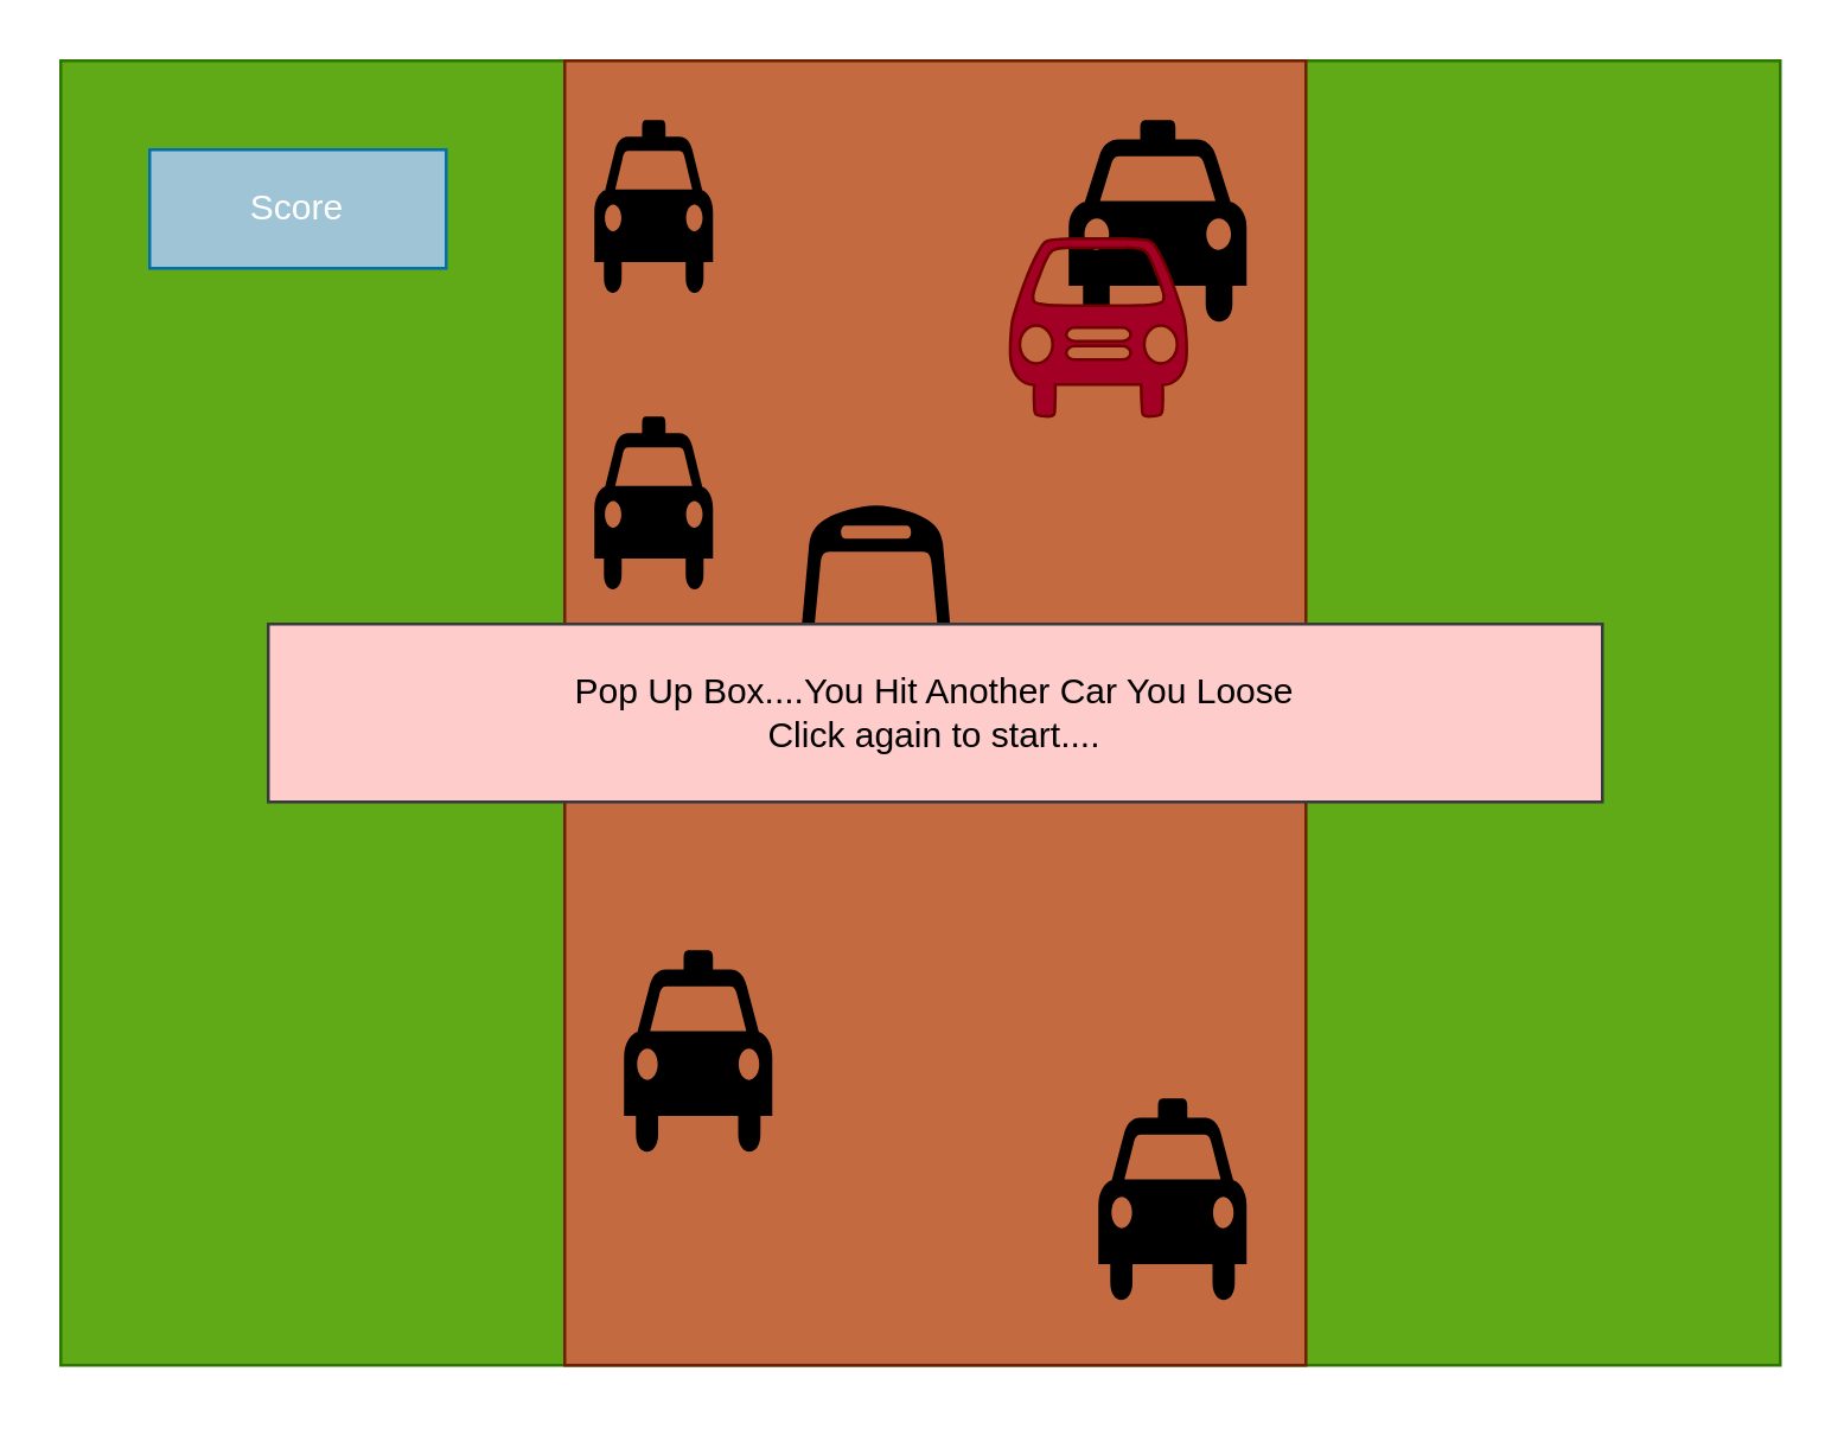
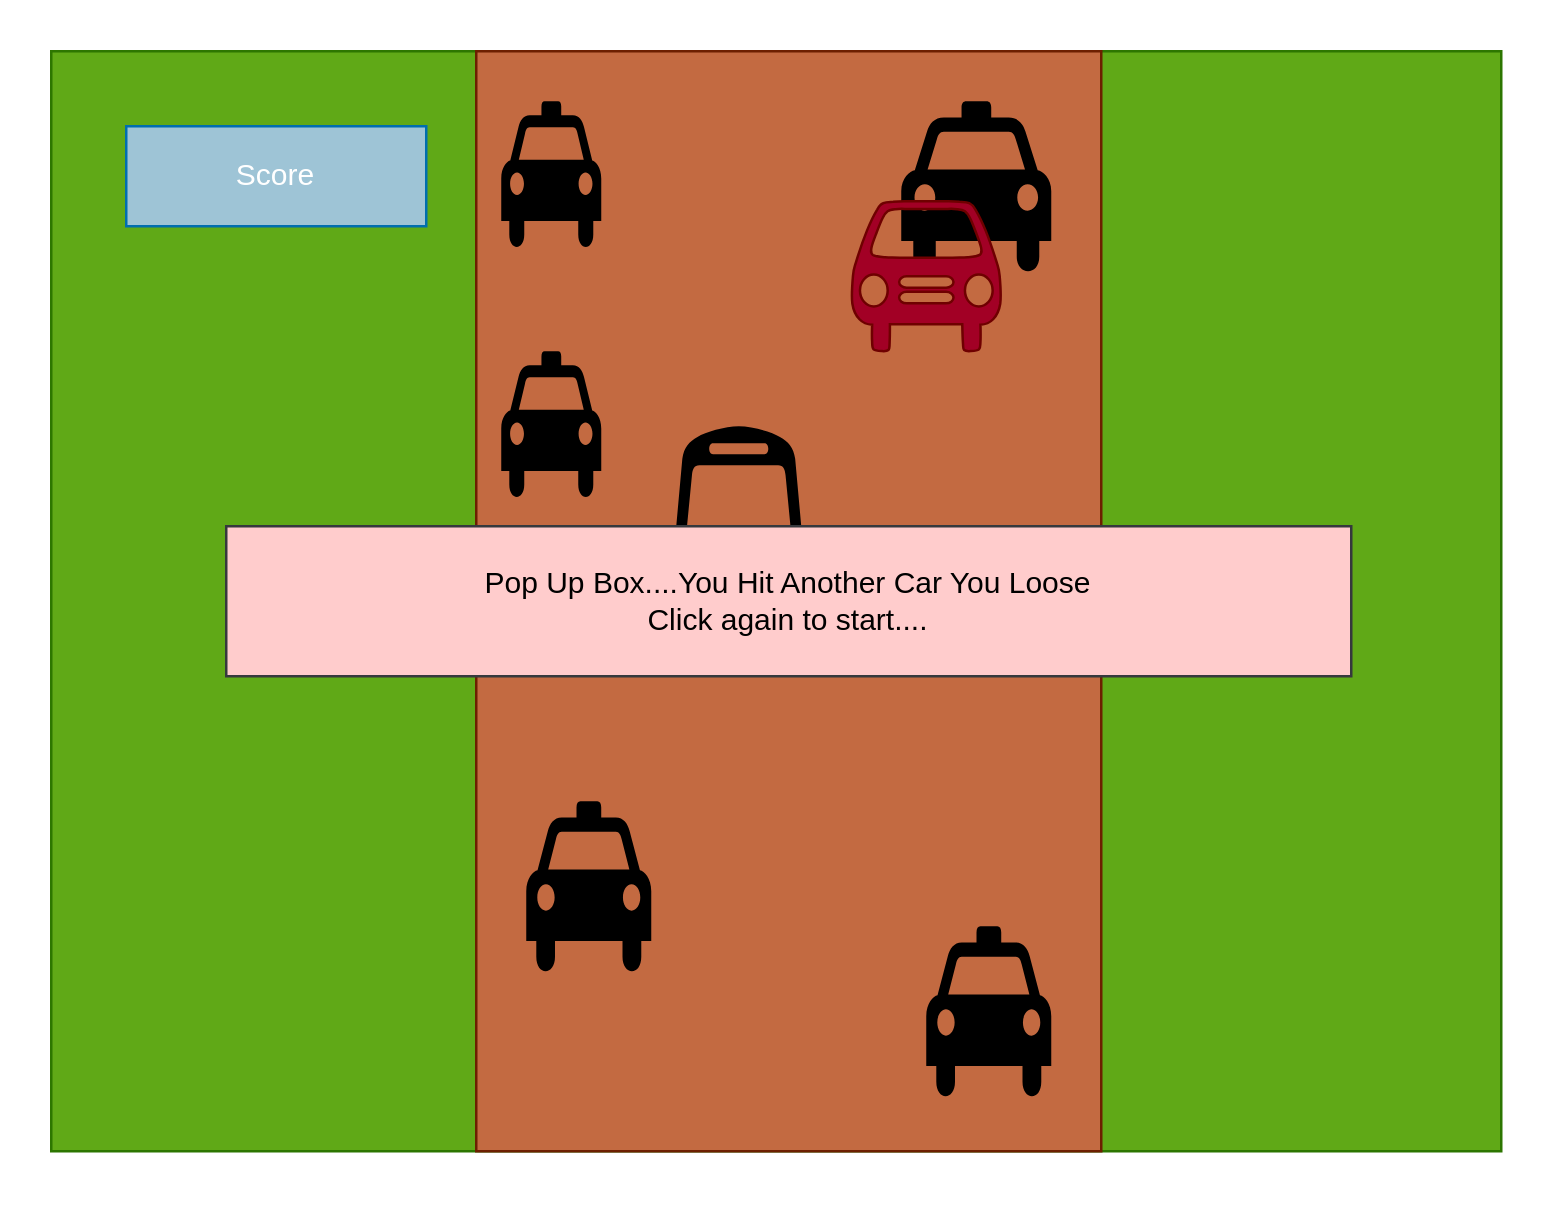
- <mxCell id="3" value="Score" style="rounded=0;whiteSpace=wrap;html=1;fillColor=#9ec4d6;fontColor=#ffffff;strokeColor=#006EAF;" vertex="1" parent="1"><mxGeometry x="50" y="50" width="100" height="40" as="geometry" /></mxCell>
+ <mxCell id="3" value="Score" style="rounded=0;whiteSpace=wrap;html=1;fillColor=#9ec4d6;fontColor=#ffffff;strokeColor=#006EAF;" vertex="1" parent="1"><mxGeometry x="50" y="50" width="120" height="40" as="geometry" /></mxCell>
